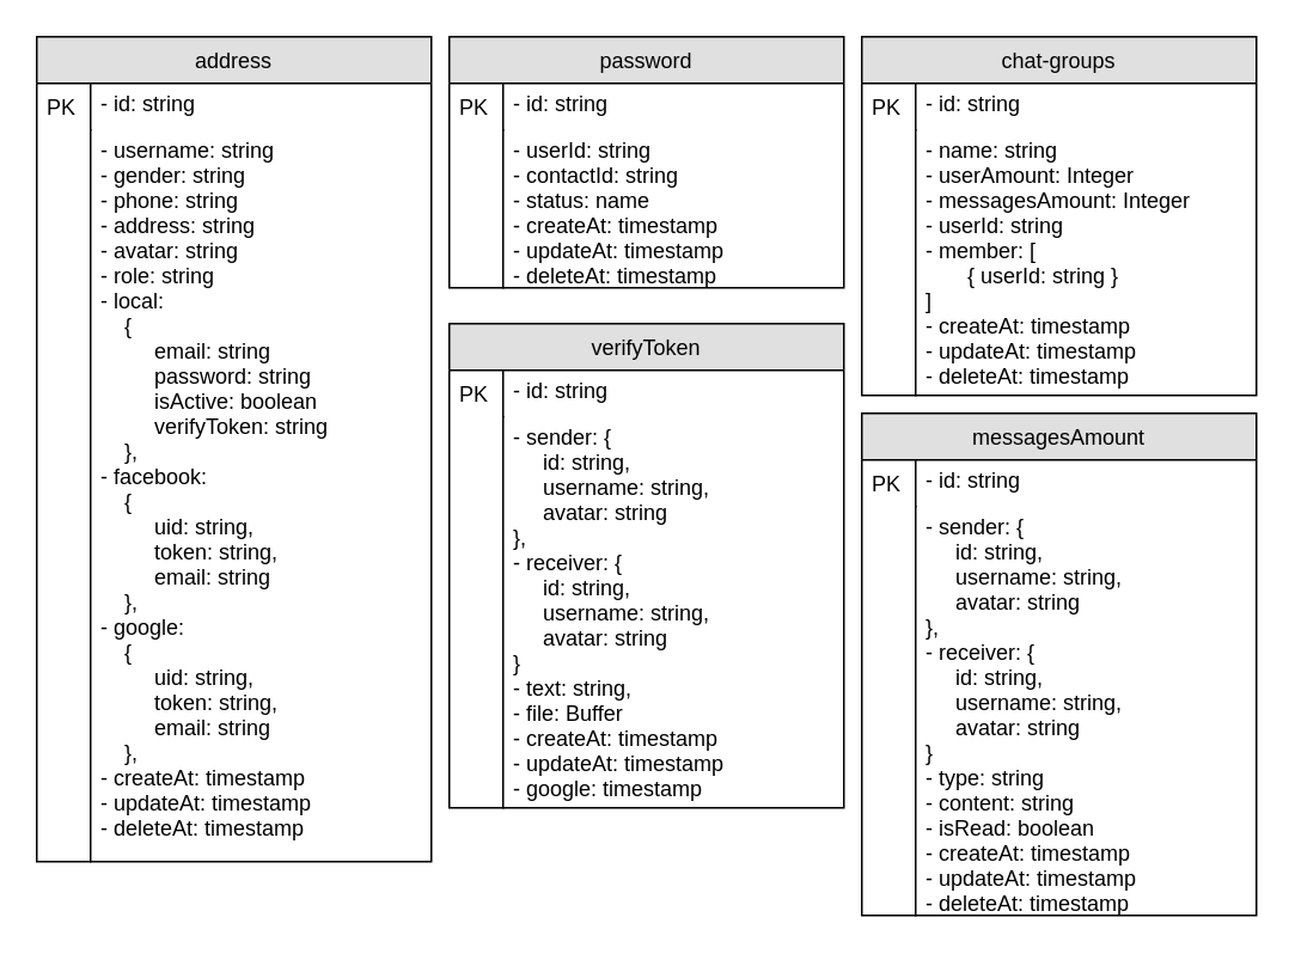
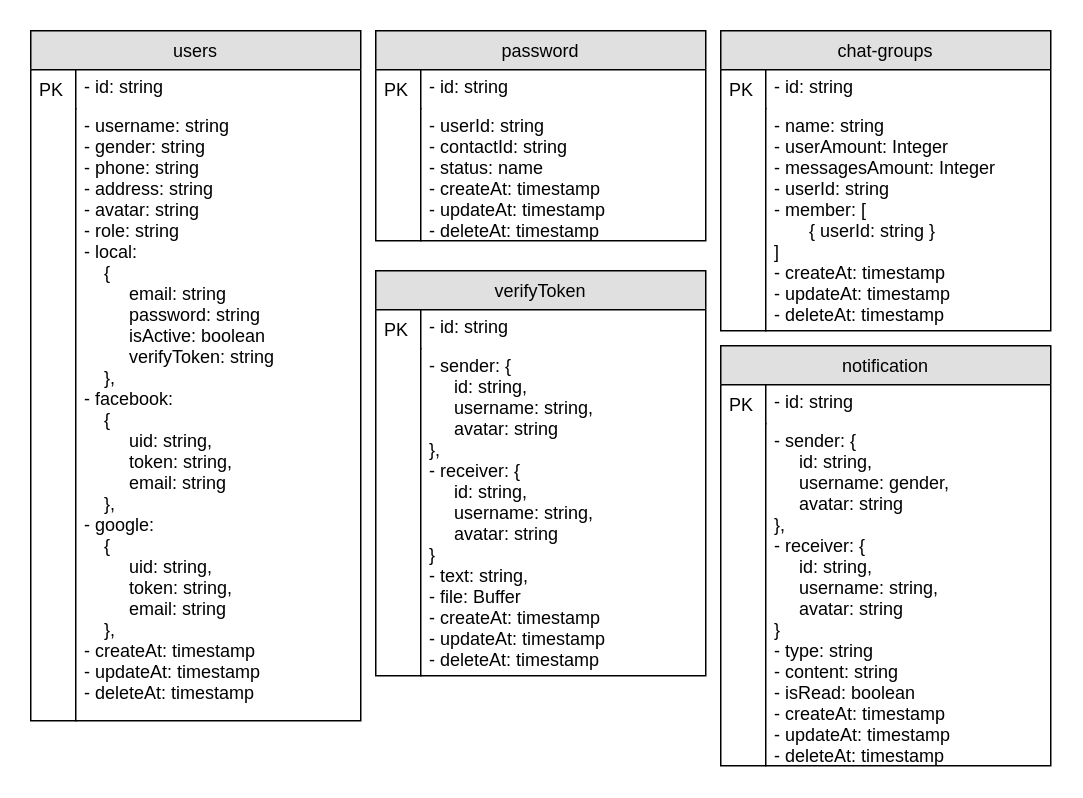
- <mxCell id="2" value="address" style="swimlane;fontStyle=0;childLayout=stackLayout;horizontal=1;startSize=26;fillColor=#e0e0e0;horizontalStack=0;resizeParent=1;resizeLast=0;collapsible=1;marginBottom=0;swimlaneFillColor=#ffffff;align=center;" parent="1" vertex="1"><mxGeometry x="20" y="20" width="220" height="460" as="geometry" /></mxCell>
+ <mxCell id="2" value="users" style="swimlane;fontStyle=0;childLayout=stackLayout;horizontal=1;startSize=26;fillColor=#e0e0e0;horizontalStack=0;resizeParent=1;resizeLast=0;collapsible=1;marginBottom=0;swimlaneFillColor=#ffffff;align=center;" parent="1" vertex="1"><mxGeometry x="20" y="20" width="220" height="460" as="geometry" /></mxCell>
- <mxCell id="20" value="- sender: {&#10;     id: string,&#10;     username: string,&#10;     avatar: string&#10;},&#10;- receiver: {&#10;     id: string,&#10;     username: string,&#10;     avatar: string&#10;}&#10;- text: string,&#10;- file: Buffer&#10;- createAt: timestamp&#10;- updateAt: timestamp&#10;- google: timestamp" style="shape=partialRectangle;top=0;left=0;right=0;bottom=0;align=left;verticalAlign=top;spacingTop=-2;fillColor=none;spacingLeft=34;spacingRight=4;overflow=hidden;rotatable=0;points=[[0,0.5],[1,0.5]];portConstraint=eastwest;dropTarget=0;" parent="17" vertex="1"><mxGeometry y="52" width="220" height="218" as="geometry" /></mxCell>
+ <mxCell id="20" value="- sender: {&#10;     id: string,&#10;     username: string,&#10;     avatar: string&#10;},&#10;- receiver: {&#10;     id: string,&#10;     username: string,&#10;     avatar: string&#10;}&#10;- text: string,&#10;- file: Buffer&#10;- createAt: timestamp&#10;- updateAt: timestamp&#10;- deleteAt: timestamp" style="shape=partialRectangle;top=0;left=0;right=0;bottom=0;align=left;verticalAlign=top;spacingTop=-2;fillColor=none;spacingLeft=34;spacingRight=4;overflow=hidden;rotatable=0;points=[[0,0.5],[1,0.5]];portConstraint=eastwest;dropTarget=0;" parent="17" vertex="1"><mxGeometry y="52" width="220" height="218" as="geometry" /></mxCell>
- <mxCell id="12" value="messagesAmount" style="swimlane;fontStyle=0;childLayout=stackLayout;horizontal=1;startSize=26;fillColor=#e0e0e0;horizontalStack=0;resizeParent=1;resizeLast=0;collapsible=1;marginBottom=0;swimlaneFillColor=#ffffff;align=center;" parent="1" vertex="1"><mxGeometry x="480" y="230" width="220" height="280" as="geometry" /></mxCell>
+ <mxCell id="12" value="notification" style="swimlane;fontStyle=0;childLayout=stackLayout;horizontal=1;startSize=26;fillColor=#e0e0e0;horizontalStack=0;resizeParent=1;resizeLast=0;collapsible=1;marginBottom=0;swimlaneFillColor=#ffffff;align=center;" parent="1" vertex="1"><mxGeometry x="480" y="230" width="220" height="280" as="geometry" /></mxCell>
- <mxCell id="15" value="- sender: {&#10;     id: string,&#10;     username: string,&#10;     avatar: string&#10;},&#10;- receiver: {&#10;     id: string,&#10;     username: string,&#10;     avatar: string&#10;}&#10;- type: string&#10;- content: string&#10;- isRead: boolean&#10;- createAt: timestamp&#10;- updateAt: timestamp&#10;- deleteAt: timestamp" style="shape=partialRectangle;top=0;left=0;right=0;bottom=0;align=left;verticalAlign=top;spacingTop=-2;fillColor=none;spacingLeft=34;spacingRight=4;overflow=hidden;rotatable=0;points=[[0,0.5],[1,0.5]];portConstraint=eastwest;dropTarget=0;" parent="12" vertex="1"><mxGeometry y="52" width="220" height="228" as="geometry" /></mxCell>
+ <mxCell id="15" value="- sender: {&#10;     id: string,&#10;     username: gender,&#10;     avatar: string&#10;},&#10;- receiver: {&#10;     id: string,&#10;     username: string,&#10;     avatar: string&#10;}&#10;- type: string&#10;- content: string&#10;- isRead: boolean&#10;- createAt: timestamp&#10;- updateAt: timestamp&#10;- deleteAt: timestamp" style="shape=partialRectangle;top=0;left=0;right=0;bottom=0;align=left;verticalAlign=top;spacingTop=-2;fillColor=none;spacingLeft=34;spacingRight=4;overflow=hidden;rotatable=0;points=[[0,0.5],[1,0.5]];portConstraint=eastwest;dropTarget=0;" parent="12" vertex="1"><mxGeometry y="52" width="220" height="228" as="geometry" /></mxCell>
